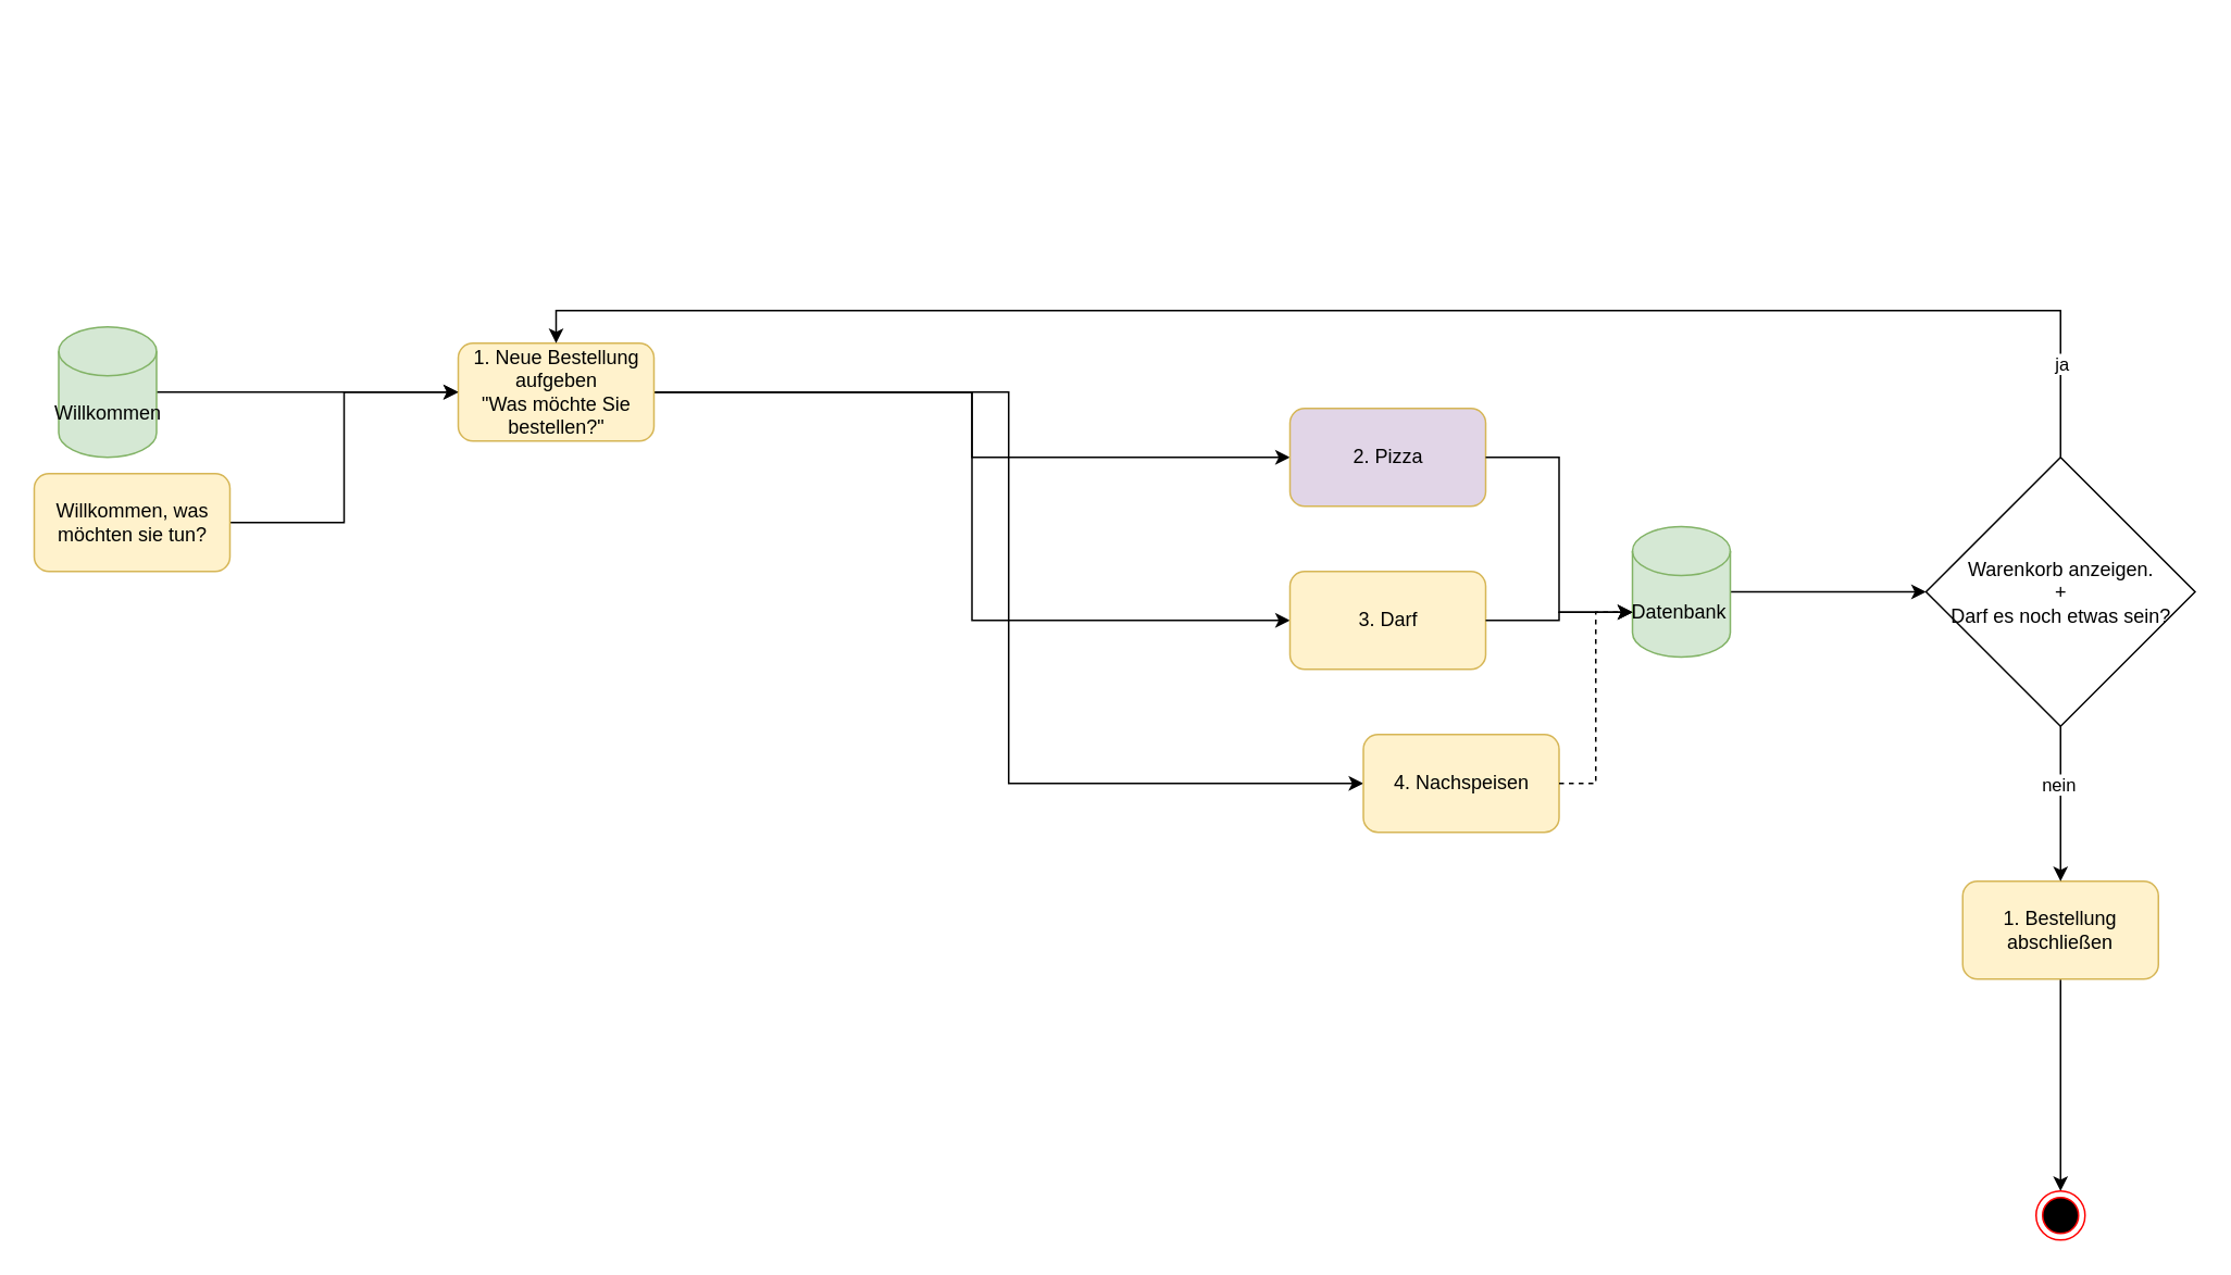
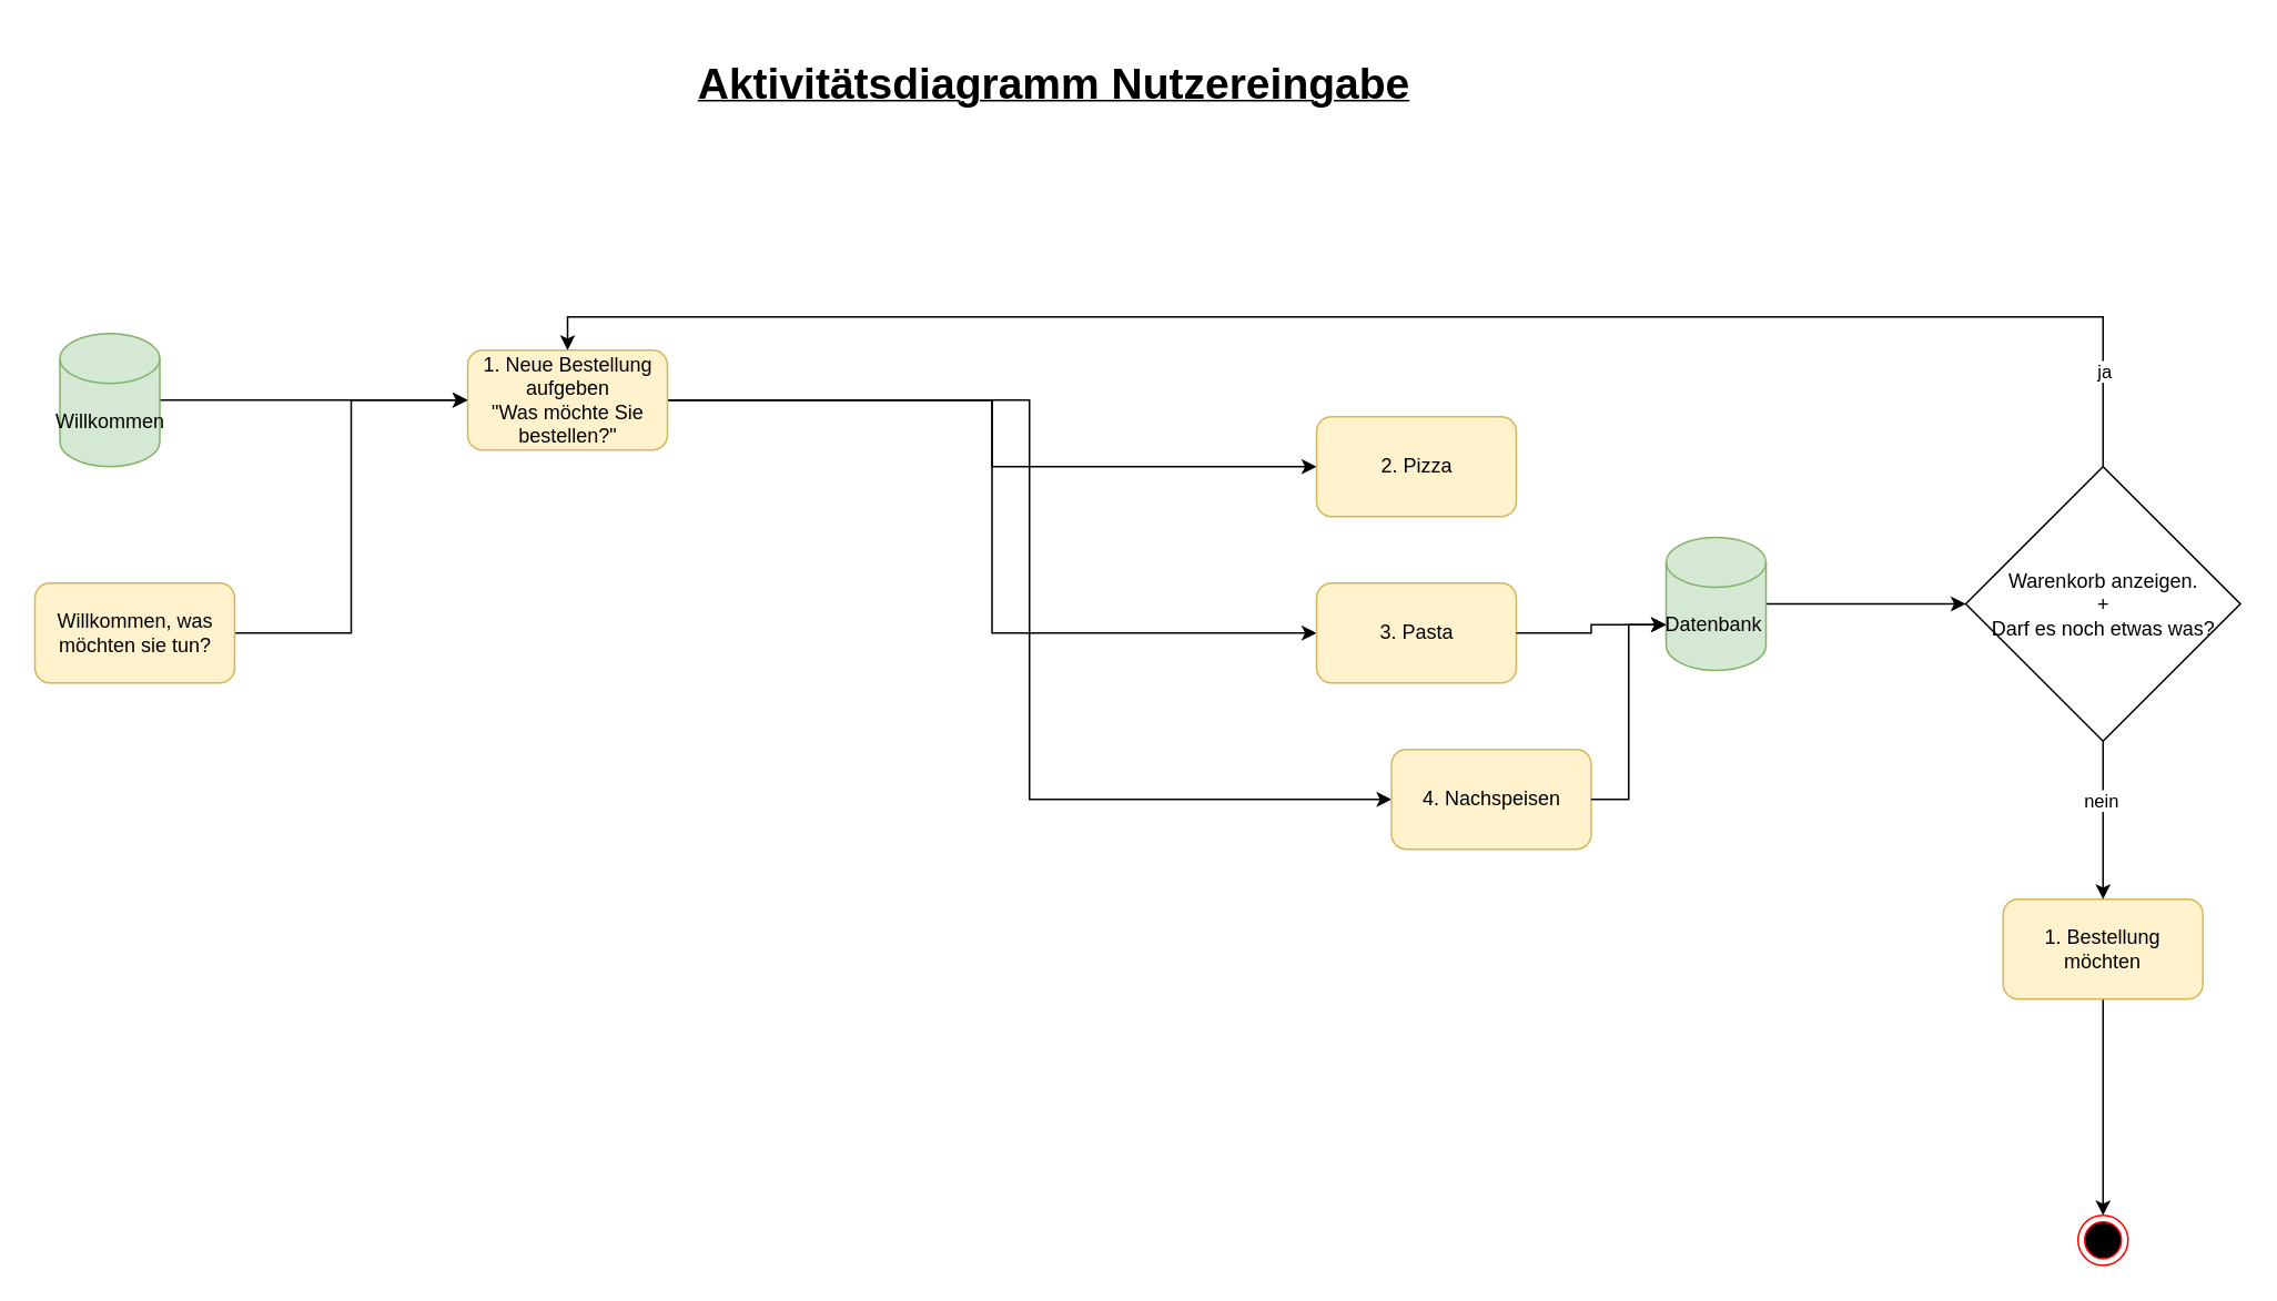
+ <mxCell id="26" value="&lt;span style=&quot;font-size: 26px;&quot;&gt;Aktivitätsdiagramm Nutzereingabe&lt;/span&gt;" style="text;html=1;strokeColor=none;fillColor=none;align=center;verticalAlign=middle;whiteSpace=wrap;rounded=0;fontSize=11;fontFamily=Helvetica;fontColor=default;fontStyle=5" vertex="1" parent="1"><mxGeometry x="378" y="20" width="510" height="60" as="geometry" /></mxCell>
- <mxCell id="12" value="2. Pizza" style="rounded=1;whiteSpace=wrap;html=1;fillColor=#e1d5e7;strokeColor=#d6b656;" vertex="1" parent="1"><mxGeometry x="790.5" y="250" width="120" height="60" as="geometry" /></mxCell>
+ <mxCell id="12" value="2. Pizza" style="rounded=1;whiteSpace=wrap;html=1;fillColor=#fff2cc;strokeColor=#d6b656;" vertex="1" parent="1"><mxGeometry x="790.5" y="250" width="120" height="60" as="geometry" /></mxCell>
- <mxCell id="23" style="edgeStyle=orthogonalEdgeStyle;rounded=0;orthogonalLoop=1;jettySize=auto;html=1;entryX=0;entryY=0;entryDx=0;entryDy=52.5;entryPerimeter=0;" edge="1" parent="1" source="12" target="16"><mxGeometry relative="1" as="geometry" /></mxCell>
- <mxCell id="3" value="Willkommen, was möchten sie tun?" style="rounded=1;whiteSpace=wrap;html=1;fillColor=#fff2cc;strokeColor=#d6b656;" vertex="1" parent="1"><mxGeometry x="20.5" y="290" width="120" height="60" as="geometry" /></mxCell>
+ <mxCell id="3" value="Willkommen, was möchten sie tun?" style="rounded=1;whiteSpace=wrap;html=1;fillColor=#fff2cc;strokeColor=#d6b656;" vertex="1" parent="1"><mxGeometry x="20.5" y="350" width="120" height="60" as="geometry" /></mxCell>
- <mxCell id="21" value="Warenkorb anzeigen.&lt;br&gt;+&lt;br&gt;Darf es noch etwas sein?" style="rhombus;whiteSpace=wrap;html=1;" vertex="1" parent="1"><mxGeometry x="1180.5" y="280" width="165" height="165" as="geometry" /></mxCell>
+ <mxCell id="21" value="Warenkorb anzeigen.&lt;br&gt;+&lt;br&gt;Darf es noch etwas was?" style="rhombus;whiteSpace=wrap;html=1;" vertex="1" parent="1"><mxGeometry x="1180.5" y="280" width="165" height="165" as="geometry" /></mxCell>
- <mxCell id="13" value="3. Darf" style="rounded=1;whiteSpace=wrap;html=1;fillColor=#fff2cc;strokeColor=#d6b656;" vertex="1" parent="1"><mxGeometry x="790.5" y="350" width="120" height="60" as="geometry" /></mxCell>
+ <mxCell id="13" value="3. Pasta" style="rounded=1;whiteSpace=wrap;html=1;fillColor=#fff2cc;strokeColor=#d6b656;" vertex="1" parent="1"><mxGeometry x="790.5" y="350" width="120" height="60" as="geometry" /></mxCell>
- <mxCell id="25" style="edgeStyle=orthogonalEdgeStyle;rounded=0;orthogonalLoop=1;jettySize=auto;html=1;entryX=0;entryY=0;entryDx=0;entryDy=52.5;entryPerimeter=0;dashed=1;" edge="1" parent="1" source="14" target="16"><mxGeometry relative="1" as="geometry" /></mxCell>
+ <mxCell id="25" style="edgeStyle=orthogonalEdgeStyle;rounded=0;orthogonalLoop=1;jettySize=auto;html=1;entryX=0;entryY=0;entryDx=0;entryDy=52.5;entryPerimeter=0;" edge="1" parent="1" source="14" target="16"><mxGeometry relative="1" as="geometry" /></mxCell>
- <mxCell id="9" value="1. Bestellung abschließen" style="rounded=1;whiteSpace=wrap;html=1;fillColor=#fff2cc;strokeColor=#d6b656;" vertex="1" parent="1"><mxGeometry x="1203" y="540" width="120" height="60" as="geometry" /></mxCell>
+ <mxCell id="9" value="1. Bestellung möchten" style="rounded=1;whiteSpace=wrap;html=1;fillColor=#fff2cc;strokeColor=#d6b656;" vertex="1" parent="1"><mxGeometry x="1203" y="540" width="120" height="60" as="geometry" /></mxCell>
